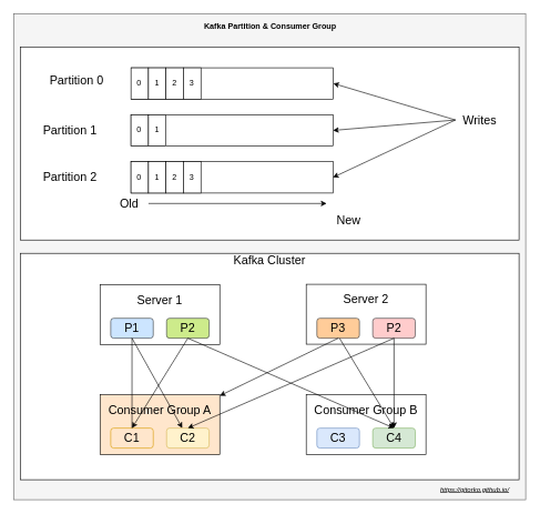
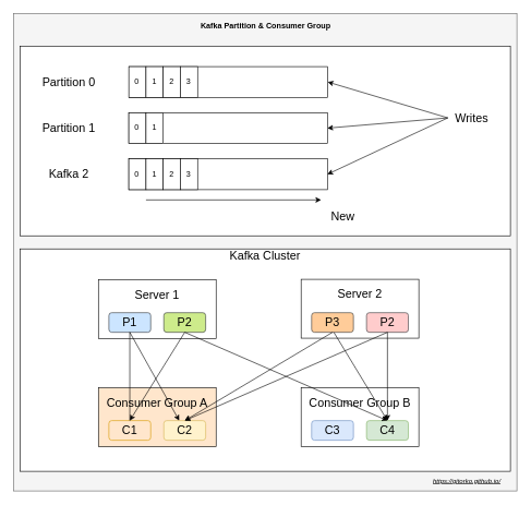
- <mxCell id="8" value="&lt;font style=&quot;font-size: 18px&quot;&gt;Partition 0&lt;/font&gt;" style="text;html=1;strokeColor=none;fillColor=none;align=center;verticalAlign=middle;whiteSpace=wrap;rounded=0;" parent="3" vertex="1"><mxGeometry x="23.393" y="42.027" width="124.362" height="15.676" as="geometry" /></mxCell>
+ <mxCell id="8" value="&lt;font style=&quot;font-size: 18px&quot;&gt;Partition 0&lt;/font&gt;" style="text;html=1;strokeColor=none;fillColor=none;align=center;verticalAlign=middle;whiteSpace=wrap;rounded=0;" parent="3" vertex="1"><mxGeometry x="13.393" y="47.027" width="124.362" height="15.676" as="geometry" /></mxCell>
- <mxCell id="10" value="&lt;font style=&quot;font-size: 18px&quot;&gt;Partition 2&lt;/font&gt;" style="text;html=1;strokeColor=none;fillColor=none;align=center;verticalAlign=middle;whiteSpace=wrap;rounded=0;" parent="3" vertex="1"><mxGeometry x="13.393" y="188.108" width="124.362" height="15.676" as="geometry" /></mxCell>
+ <mxCell id="10" value="&lt;font style=&quot;font-size: 18px&quot;&gt;Kafka 2&lt;/font&gt;" style="text;html=1;strokeColor=none;fillColor=none;align=center;verticalAlign=middle;whiteSpace=wrap;rounded=0;" parent="3" vertex="1"><mxGeometry x="13.393" y="188.108" width="124.362" height="15.676" as="geometry" /></mxCell>
- <mxCell id="12" value="&lt;font style=&quot;font-size: 18px&quot;&gt;Old&lt;/font&gt;" style="text;html=1;strokeColor=none;fillColor=none;align=center;verticalAlign=middle;whiteSpace=wrap;rounded=0;" parent="3" vertex="1"><mxGeometry x="101.566" y="227.297" width="124.362" height="15.676" as="geometry" /></mxCell>
- <mxCell id="45" value="" style="endArrow=classic;html=1;fontSize=18;exitX=0.5;exitY=1;exitDx=0;exitDy=0;" parent="1" source="33" target="35" edge="1"><mxGeometry width="50" height="50" relative="1" as="geometry"><mxPoint x="292" y="517.5" as="sourcePoint" /><mxPoint x="602" y="652.5" as="targetPoint" /></mxGeometry></mxCell>
+ <mxCell id="45" value="" style="endArrow=classic;html=1;fontSize=18;exitX=0.5;exitY=1;exitDx=0;exitDy=0;entryX=0.5;entryY=0;entryDx=0;entryDy=0;" parent="1" source="33" target="37" edge="1"><mxGeometry width="50" height="50" relative="1" as="geometry"><mxPoint x="292" y="517.5" as="sourcePoint" /><mxPoint x="602" y="652.5" as="targetPoint" /></mxGeometry></mxCell>
